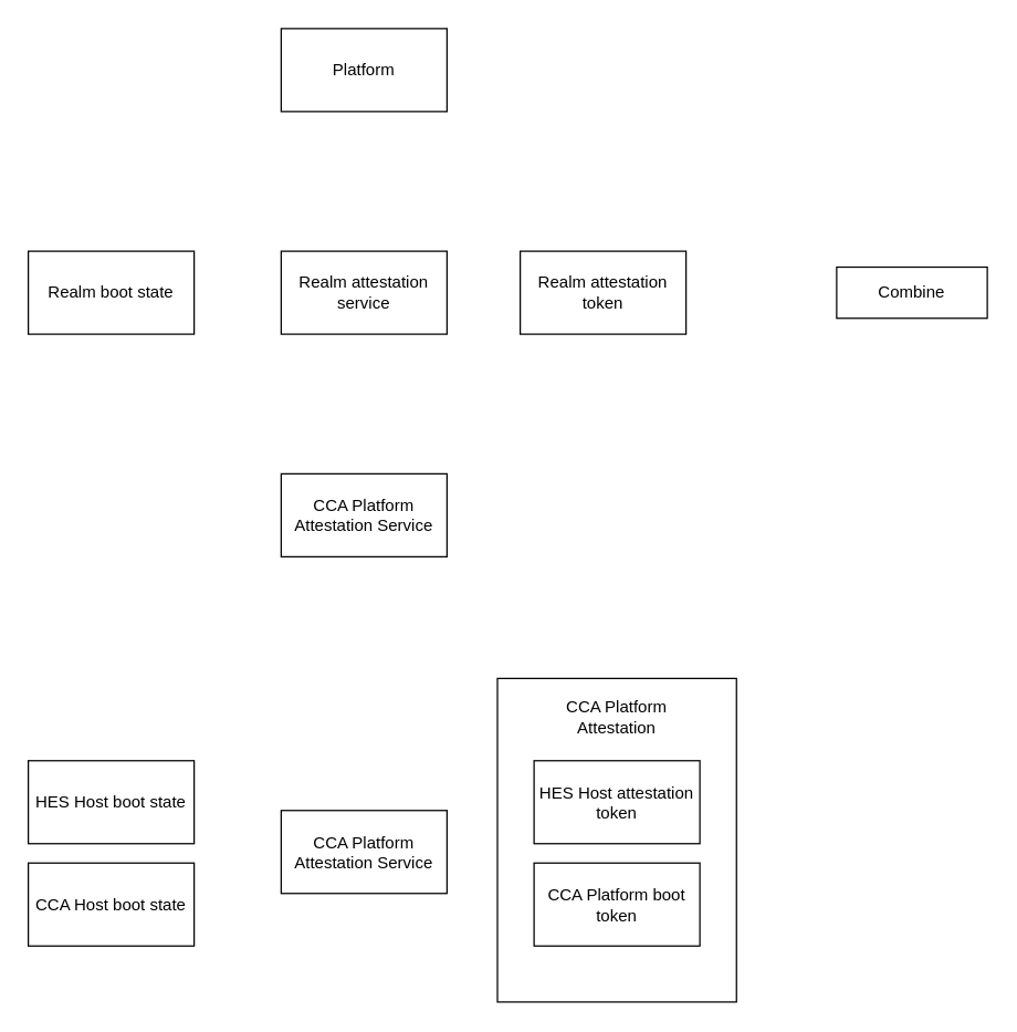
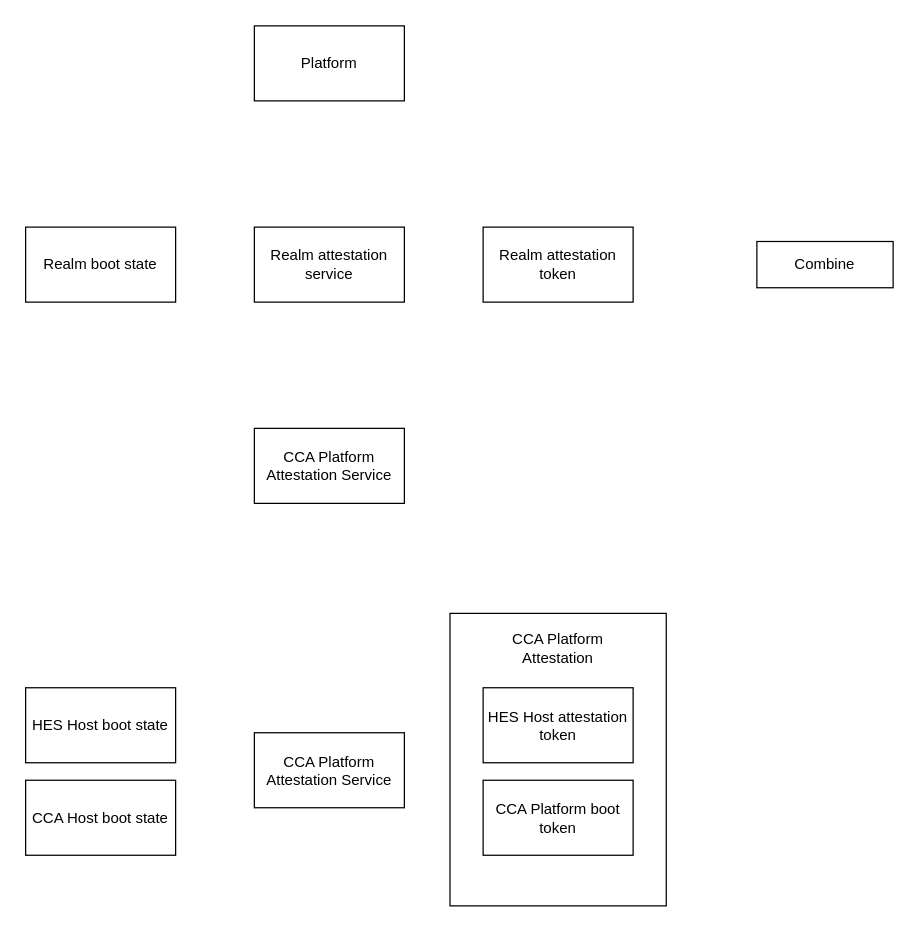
- <mxCell id="6" value="Realm attestation token" style="rounded=0;whiteSpace=wrap;html=1;" vertex="1" parent="1"><mxGeometry x="376" y="181" width="120" height="60" as="geometry" /></mxCell>
+ <mxCell id="6" value="Realm attestation token" style="rounded=0;whiteSpace=wrap;html=1;" vertex="1" parent="1"><mxGeometry x="386" y="181" width="120" height="60" as="geometry" /></mxCell>
